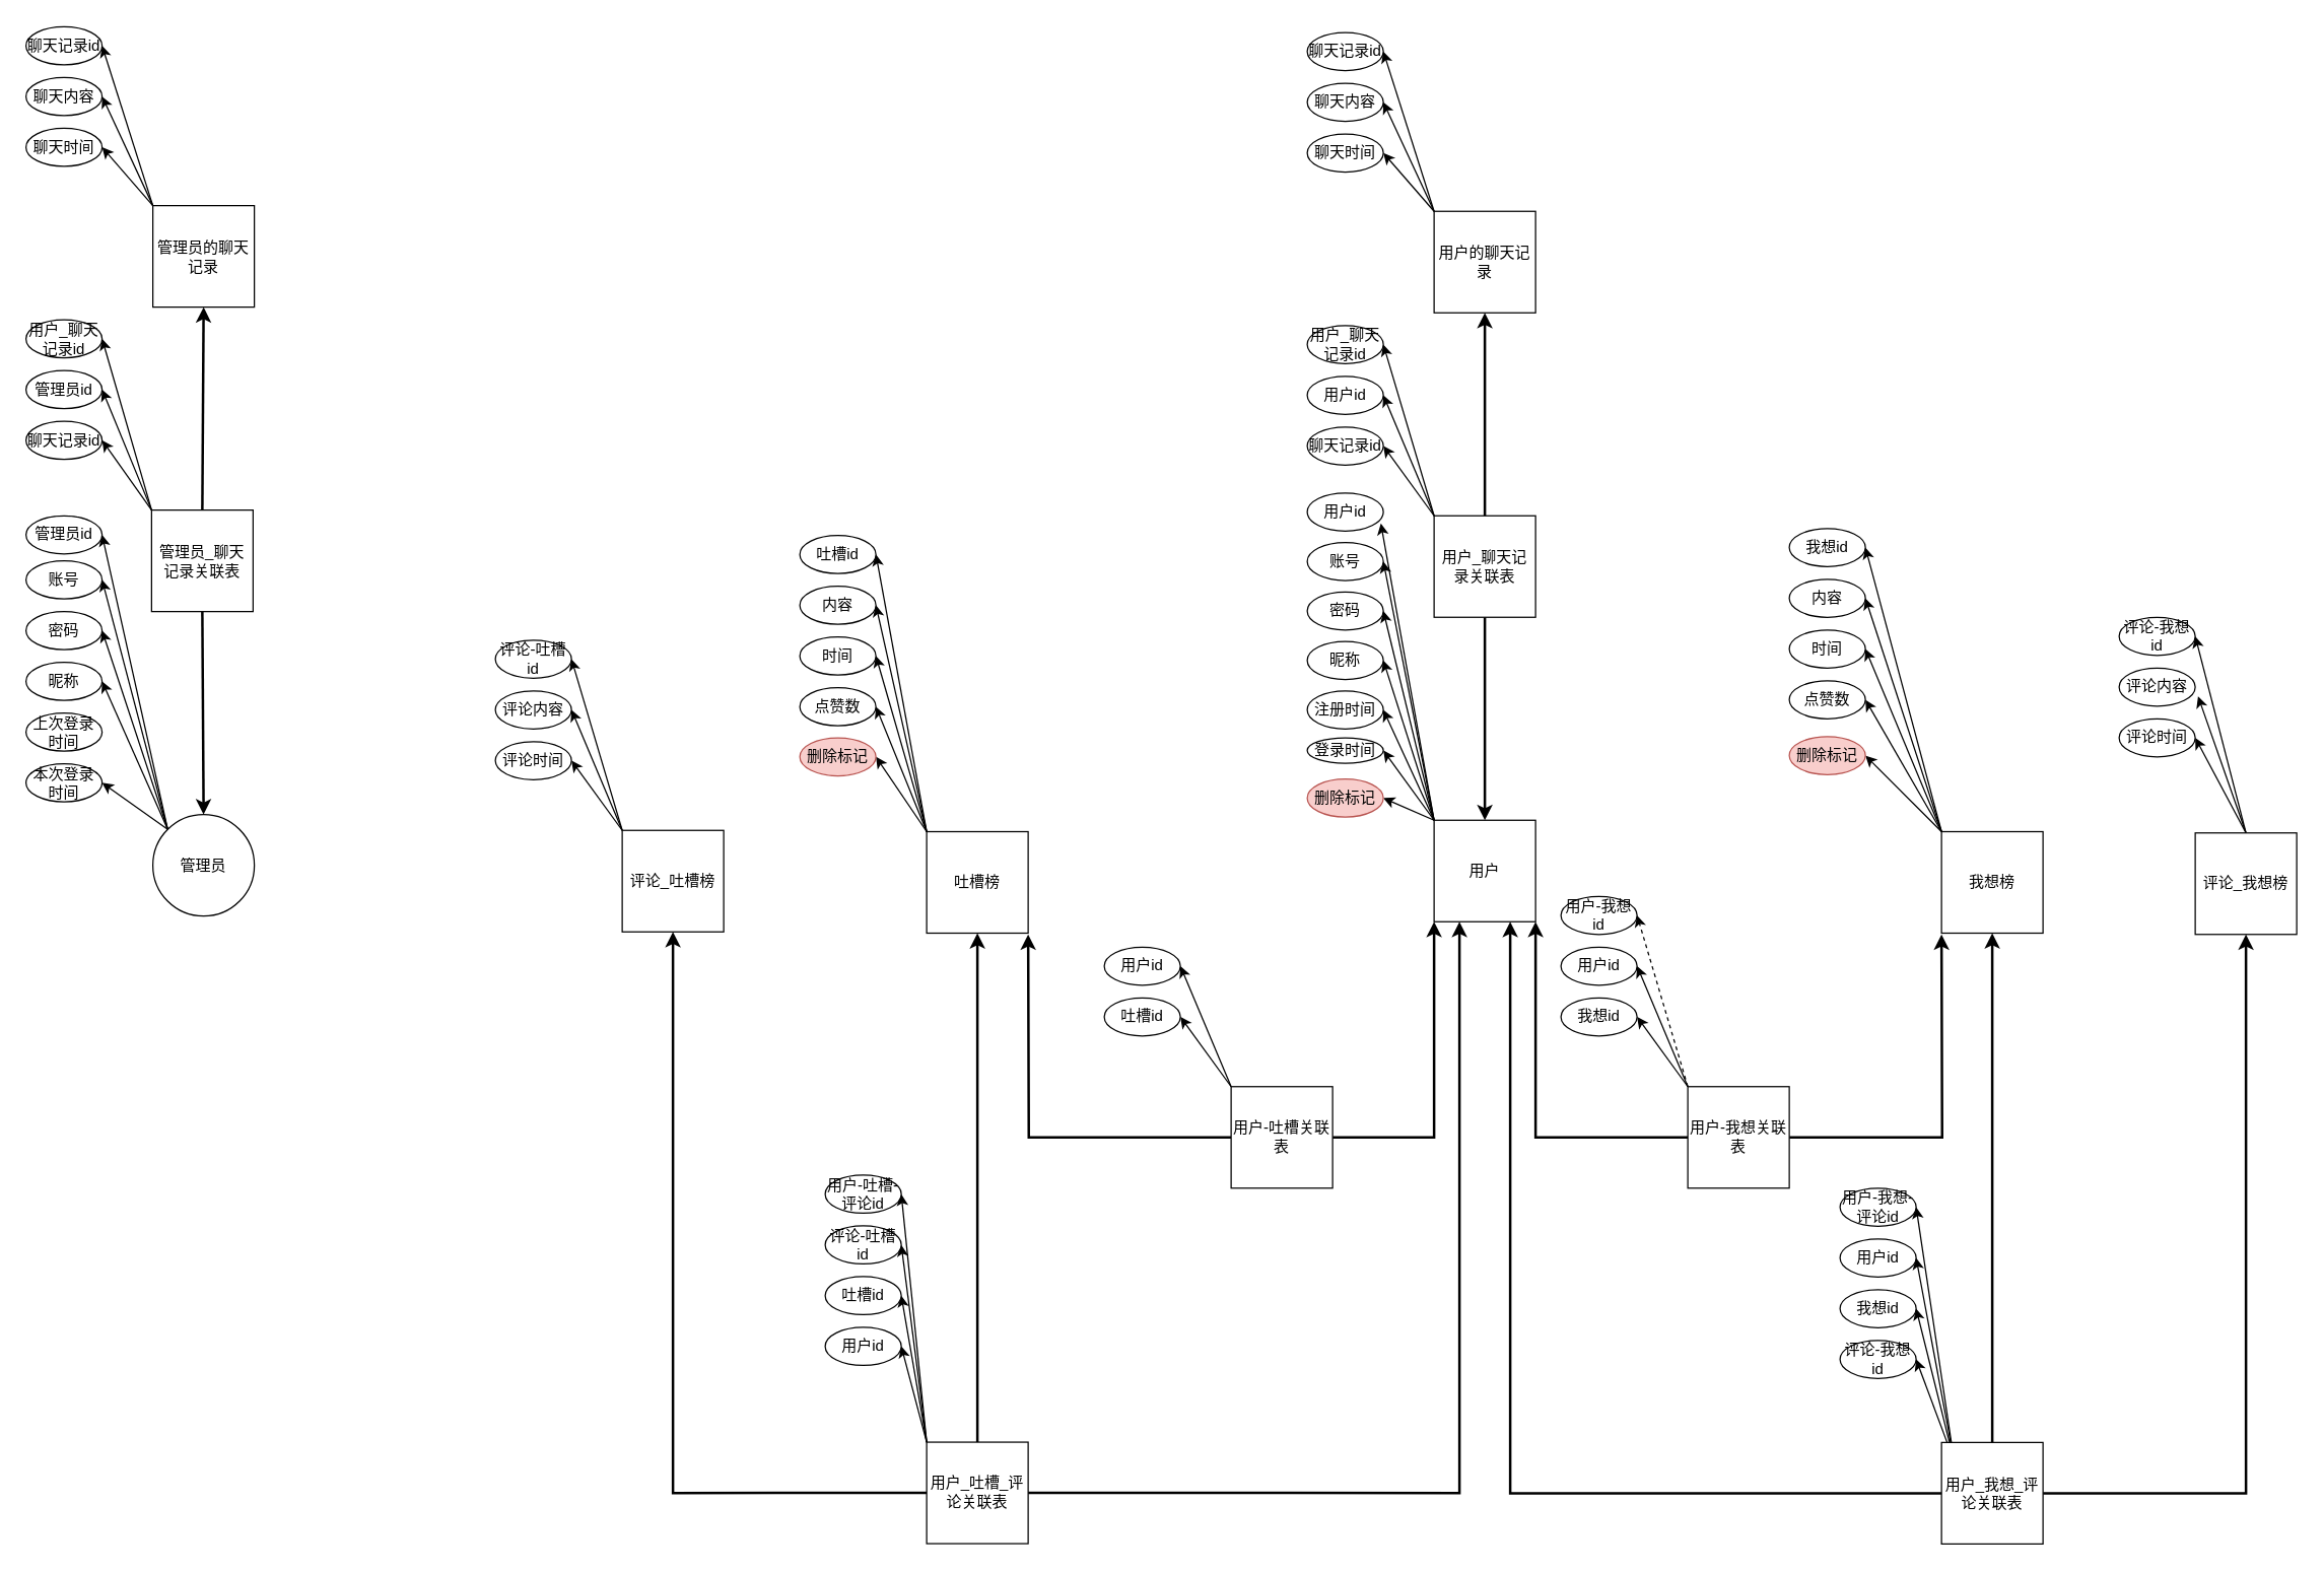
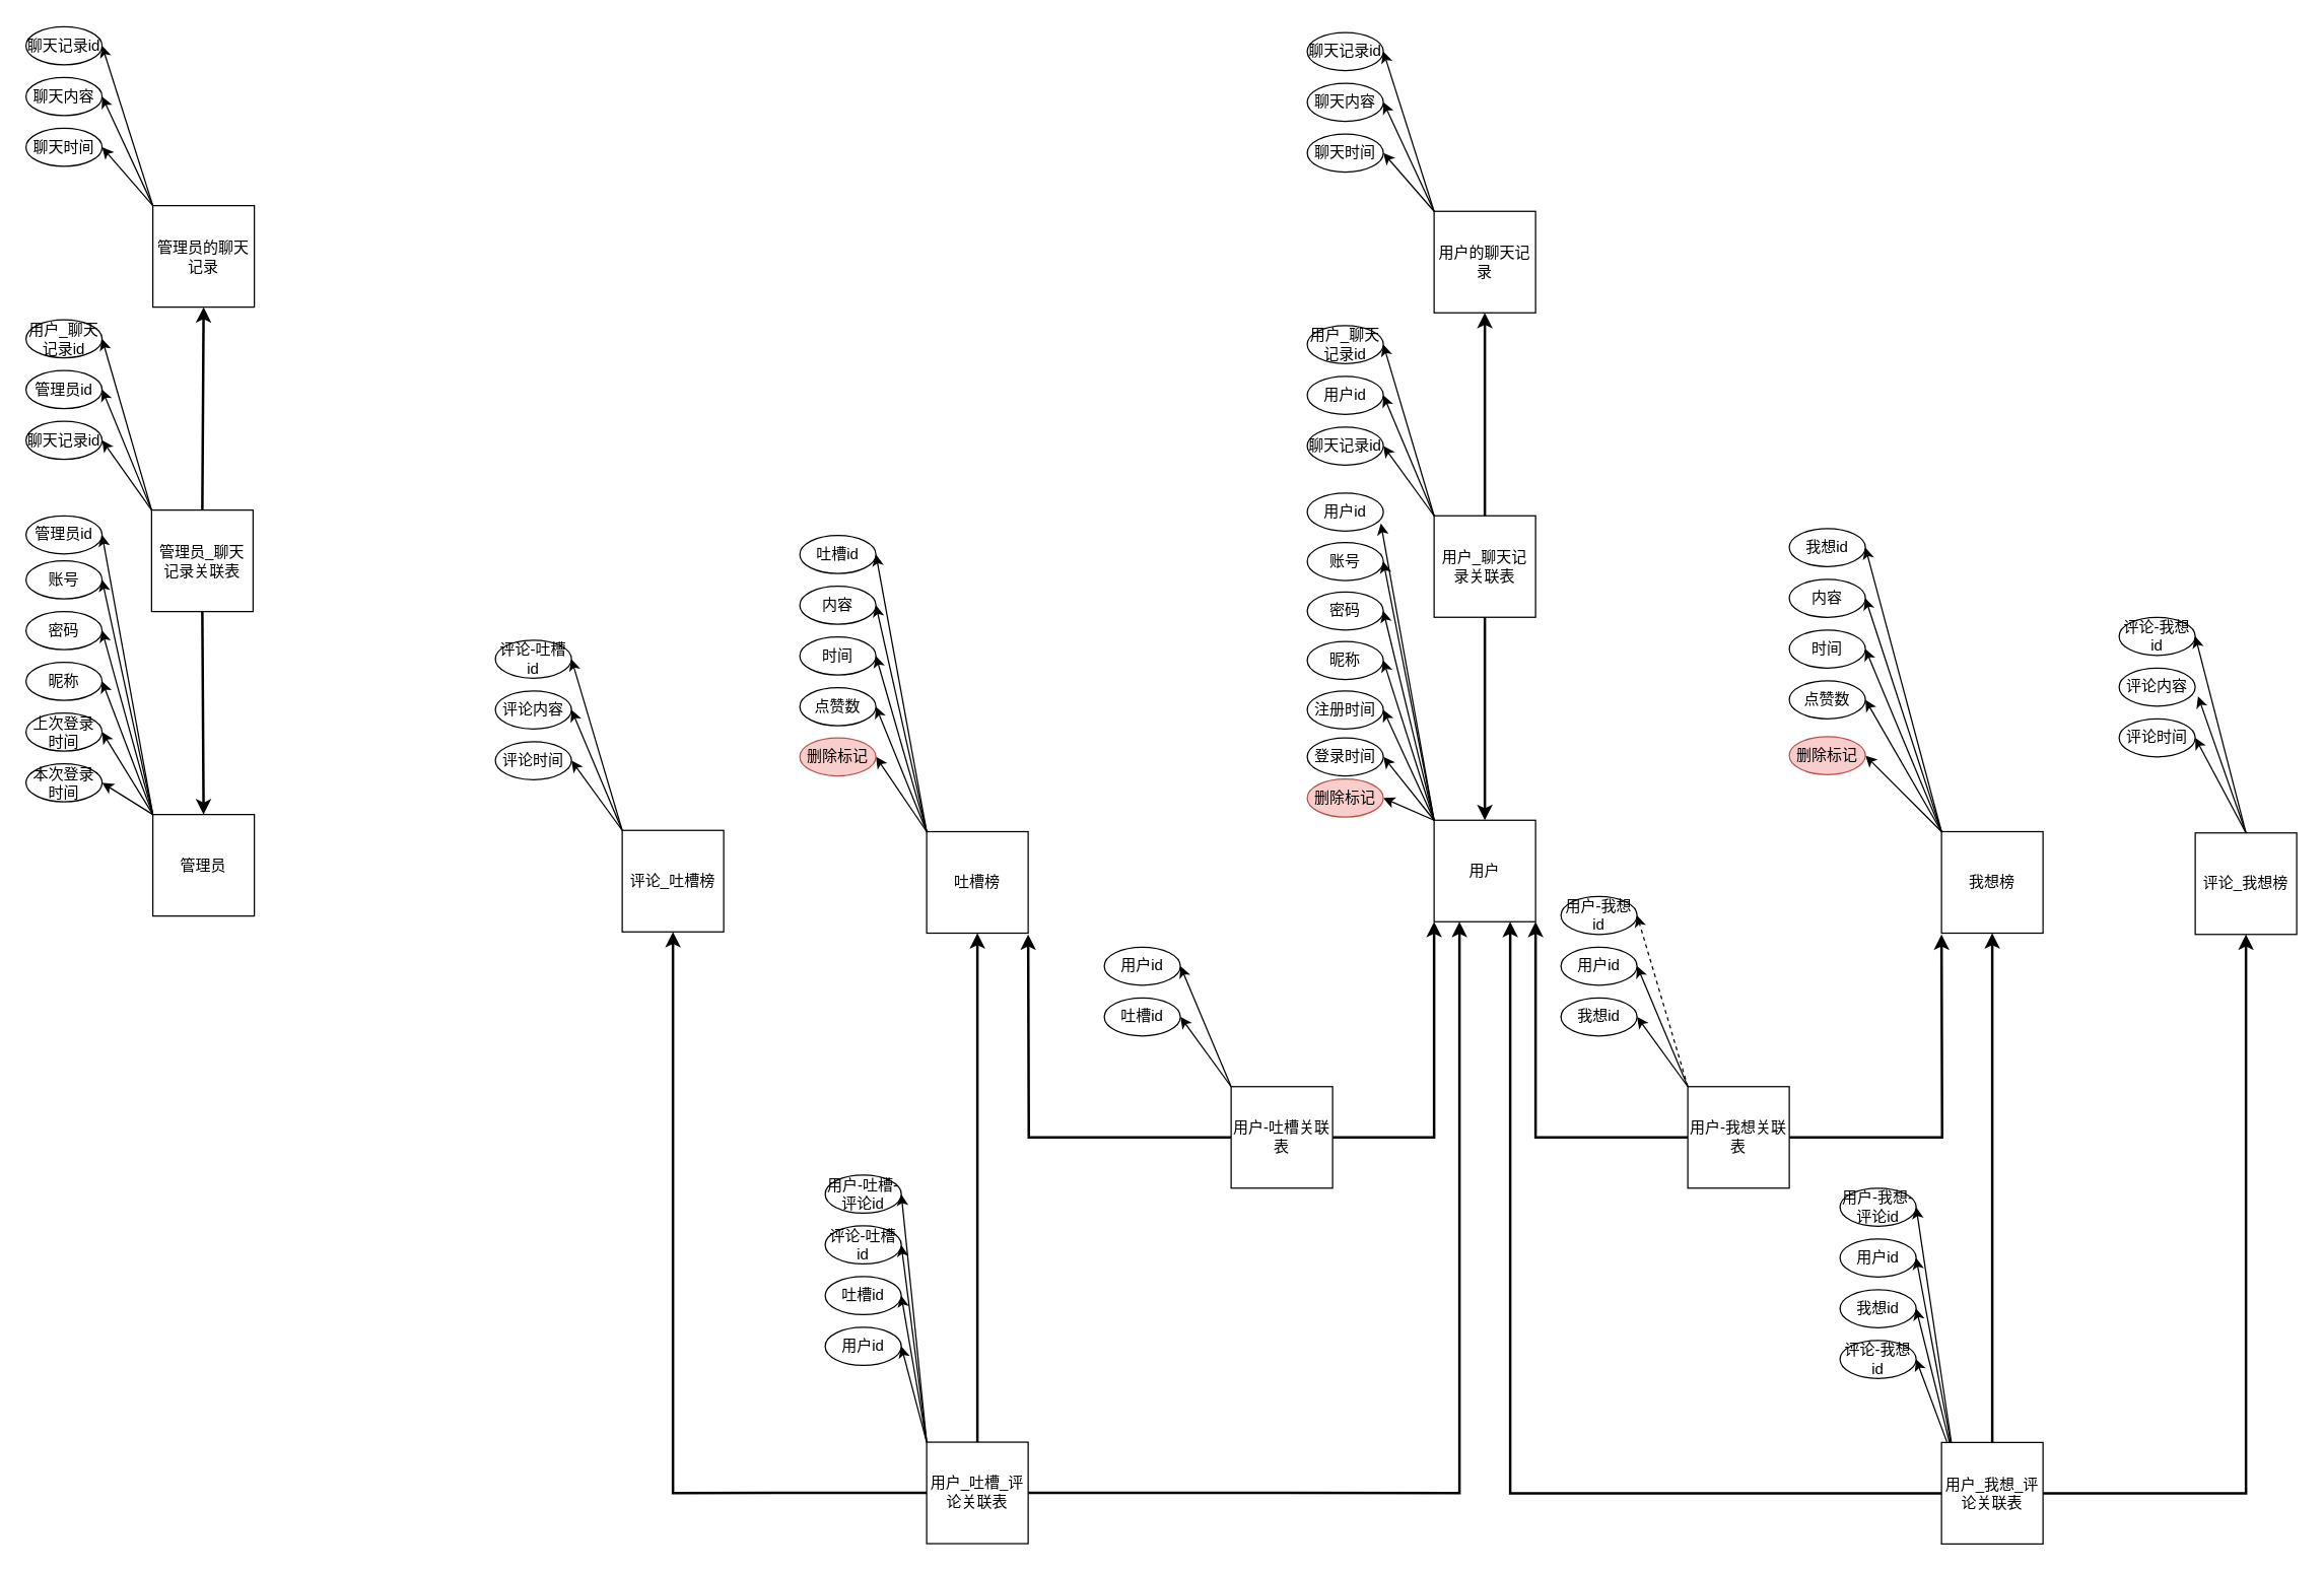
- <mxCell id="76" value="登录时间" style="ellipse;whiteSpace=wrap;html=1;container=0;" parent="1" vertex="1"><mxGeometry x="1030" y="581" width="60" height="20" as="geometry" /></mxCell>
+ <mxCell id="76" value="登录时间" style="ellipse;whiteSpace=wrap;html=1;container=0;" parent="1" vertex="1"><mxGeometry x="1030" y="581" width="60" height="30" as="geometry" /></mxCell>
+ <mxCell id="92" style="edgeStyle=none;rounded=0;orthogonalLoop=1;jettySize=auto;html=1;exitX=0;exitY=0;exitDx=0;exitDy=0;entryX=1;entryY=0.5;entryDx=0;entryDy=0;" parent="1" source="95" target="115" edge="1"><mxGeometry relative="1" as="geometry" /></mxCell>
- <mxCell id="95" value="管理员" style="ellipse;whiteSpace=wrap;html=1;aspect=fixed;" parent="1" vertex="1"><mxGeometry x="120" y="641.5" width="80" height="80" as="geometry" /></mxCell>
+ <mxCell id="95" value="管理员" style="whiteSpace=wrap;html=1;aspect=fixed;" parent="1" vertex="1"><mxGeometry x="120" y="641.5" width="80" height="80" as="geometry" /></mxCell>
